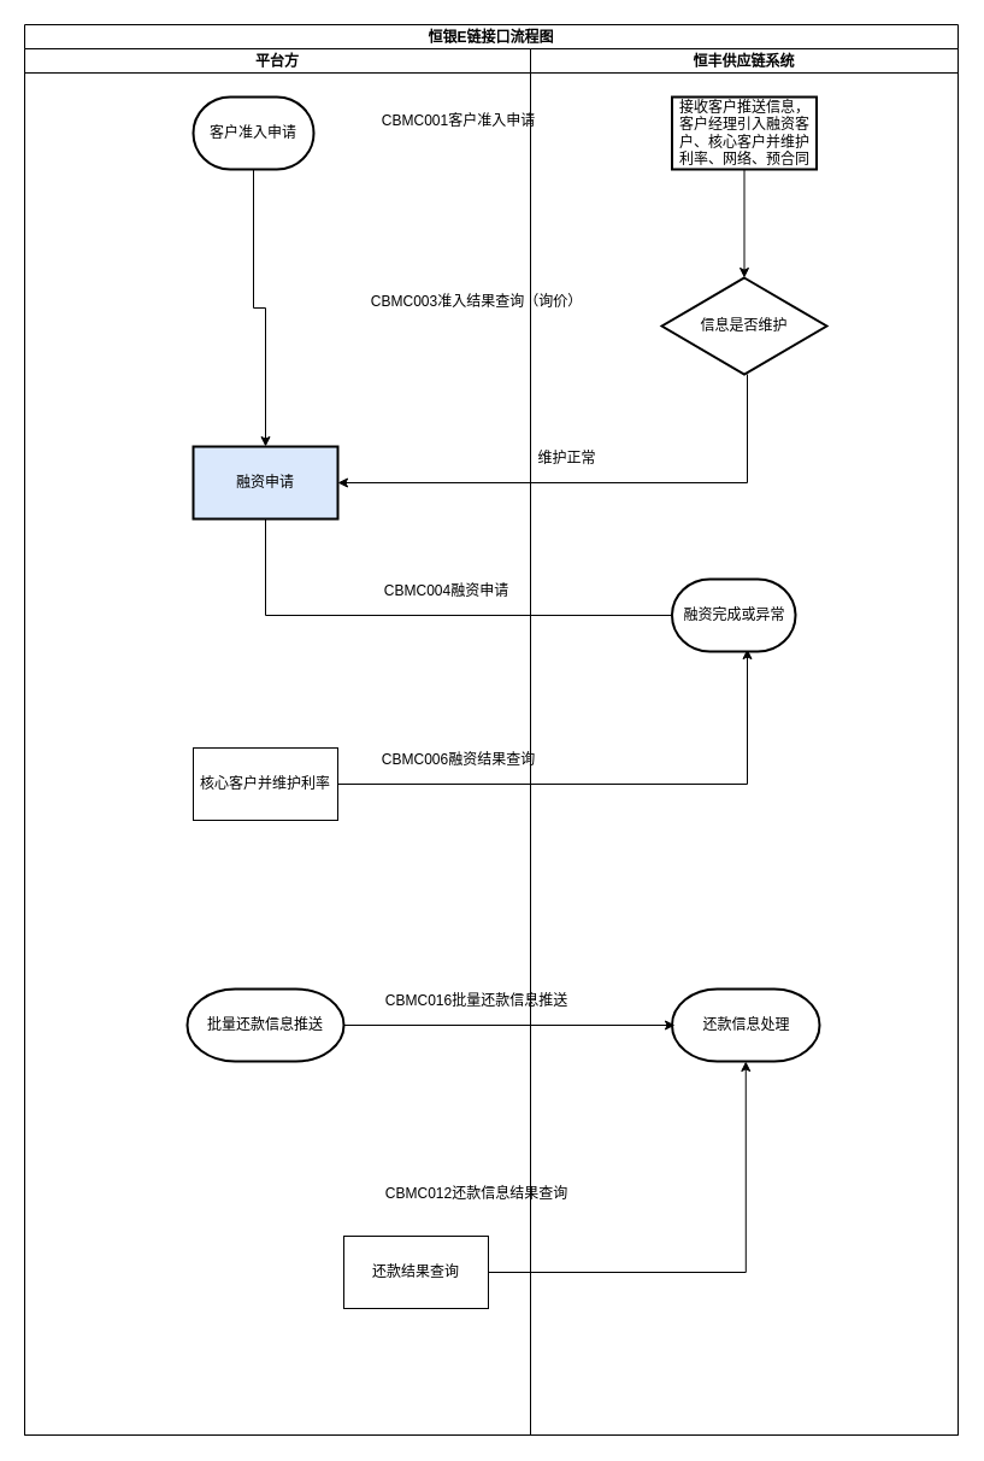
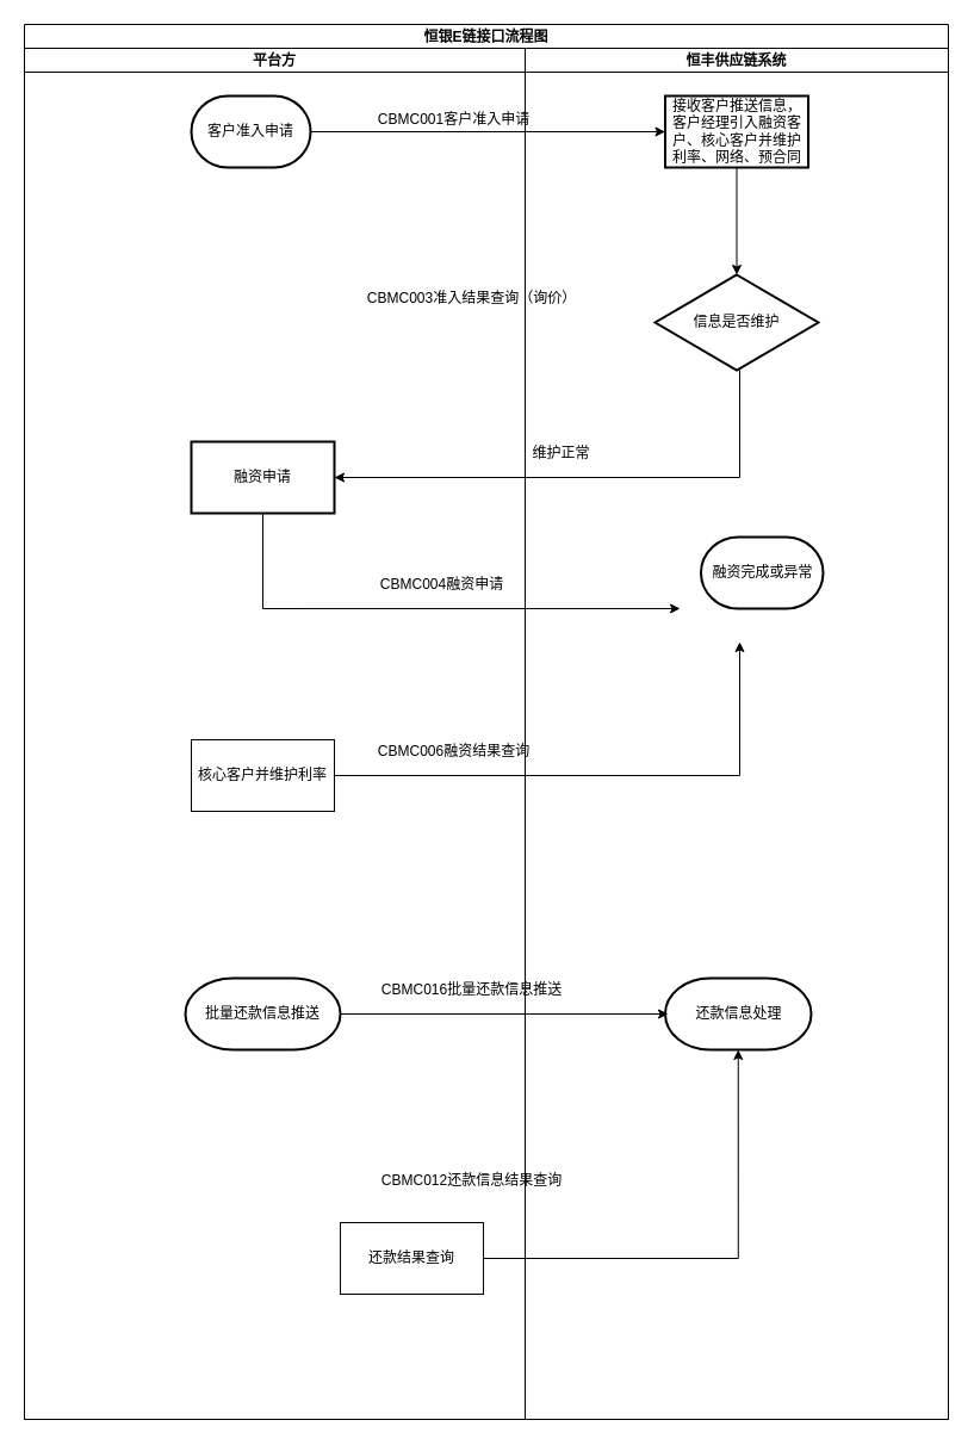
- <mxCell id="3" value="" style="edgeStyle=orthogonalEdgeStyle;rounded=0;orthogonalLoop=1;jettySize=auto;html=1;" edge="1" parent="2" source="5" target="7"><mxGeometry relative="1" as="geometry" /></mxCell>
+ <mxCell id="3" value="" style="edgeStyle=orthogonalEdgeStyle;rounded=0;orthogonalLoop=1;jettySize=auto;html=1;" edge="1" parent="2" source="5" target="20"><mxGeometry relative="1" as="geometry" /></mxCell>
- <mxCell id="7" value="融资申请" style="whiteSpace=wrap;html=1;strokeWidth=2;fillColor=#dae8fc;" vertex="1" parent="4"><mxGeometry x="139.995" y="330" width="120" height="60" as="geometry" /></mxCell>
+ <mxCell id="7" value="融资申请" style="whiteSpace=wrap;html=1;strokeWidth=2;" vertex="1" parent="4"><mxGeometry x="139.995" y="330" width="120" height="60" as="geometry" /></mxCell>
- <mxCell id="23" value="&lt;span style=&quot;&quot;&gt;融资完成或异常&lt;/span&gt;" style="strokeWidth=2;html=1;shape=mxgraph.flowchart.terminator;whiteSpace=wrap;" vertex="1" parent="18"><mxGeometry x="117.5" y="440" width="102.5" height="60" as="geometry" /></mxCell>
+ <mxCell id="23" value="&lt;span style=&quot;&quot;&gt;融资完成或异常&lt;/span&gt;" style="strokeWidth=2;html=1;shape=mxgraph.flowchart.terminator;whiteSpace=wrap;" vertex="1" parent="18"><mxGeometry x="147.5" y="410" width="102.5" height="60" as="geometry" /></mxCell>
